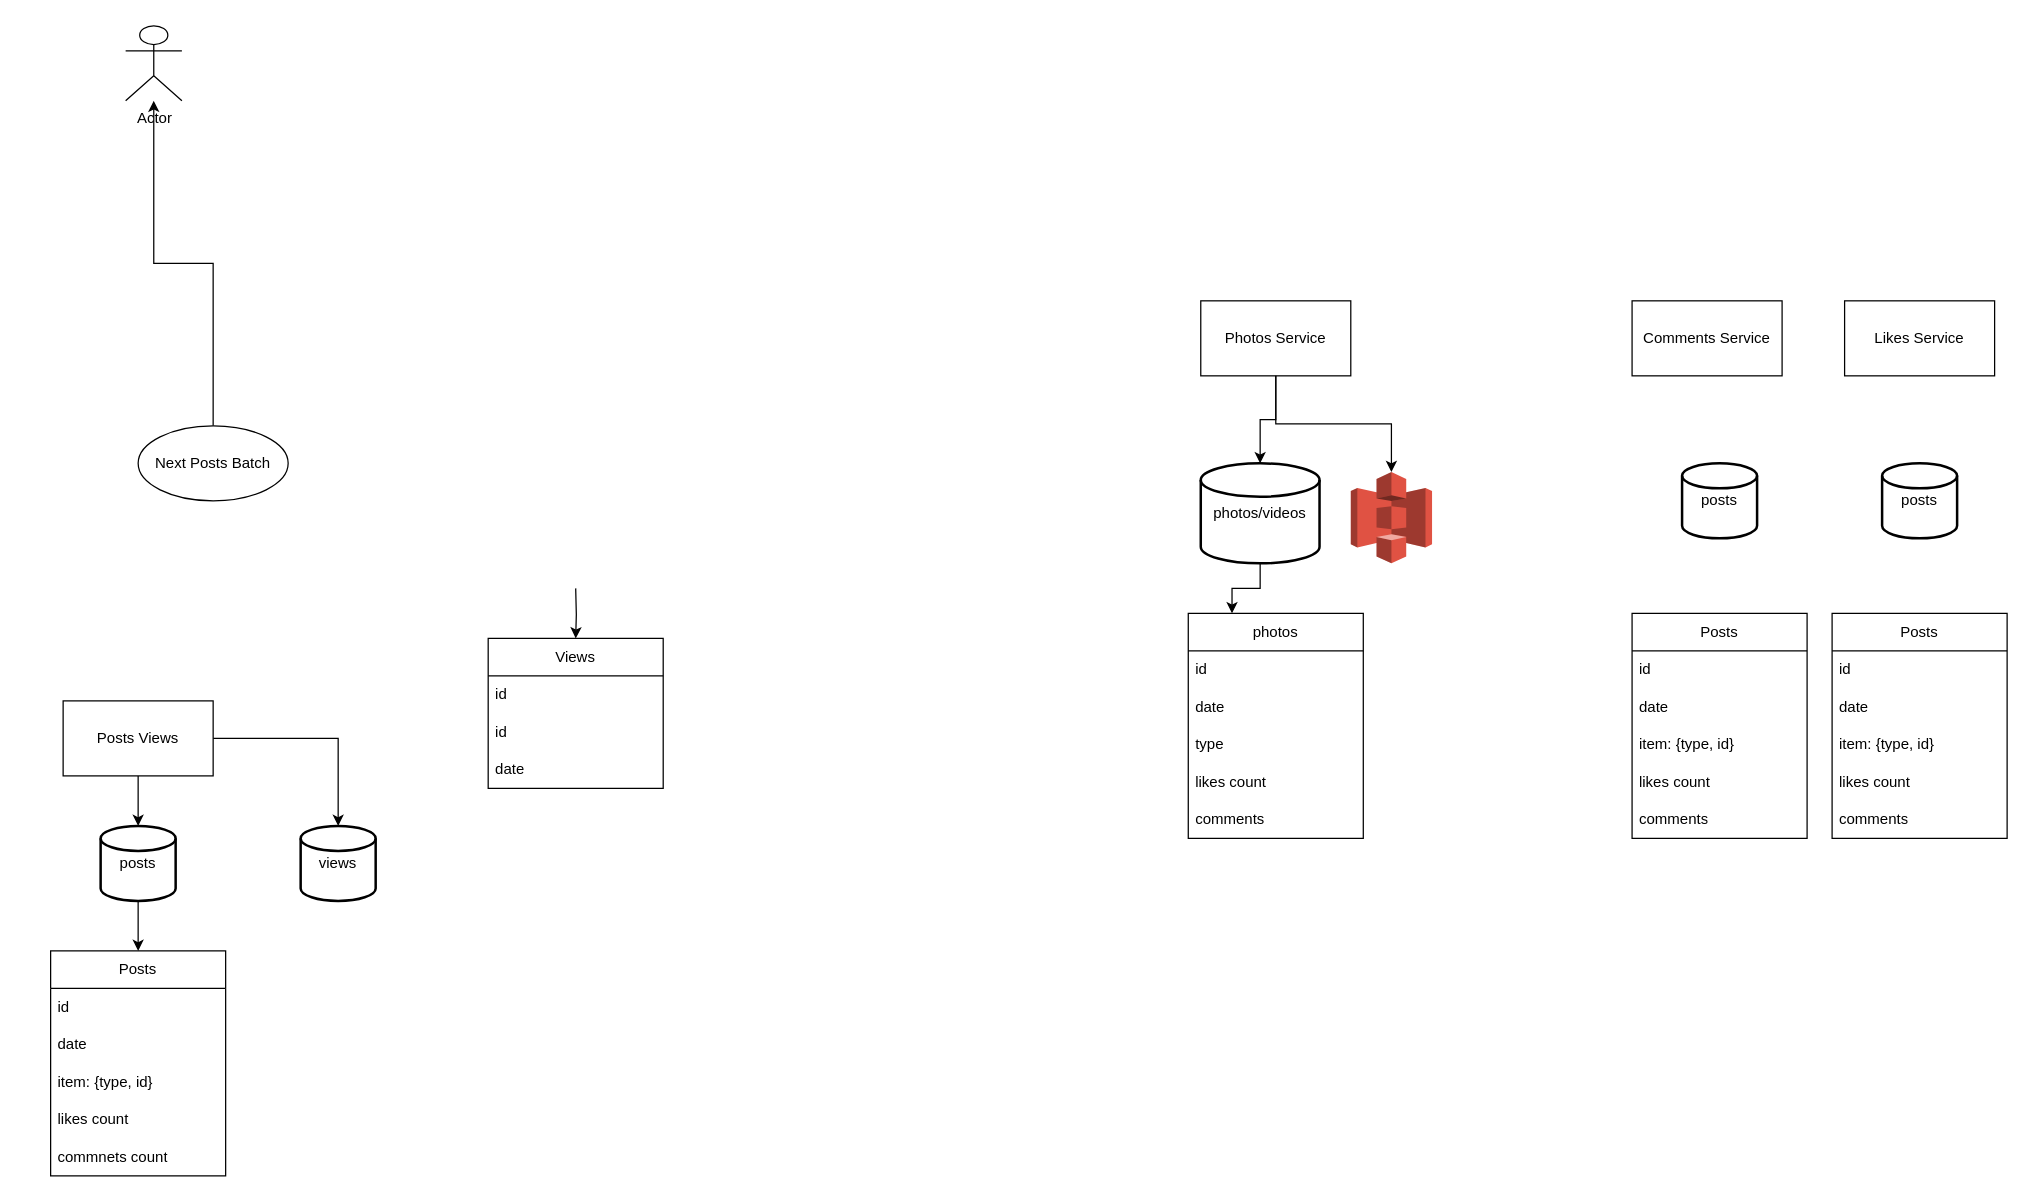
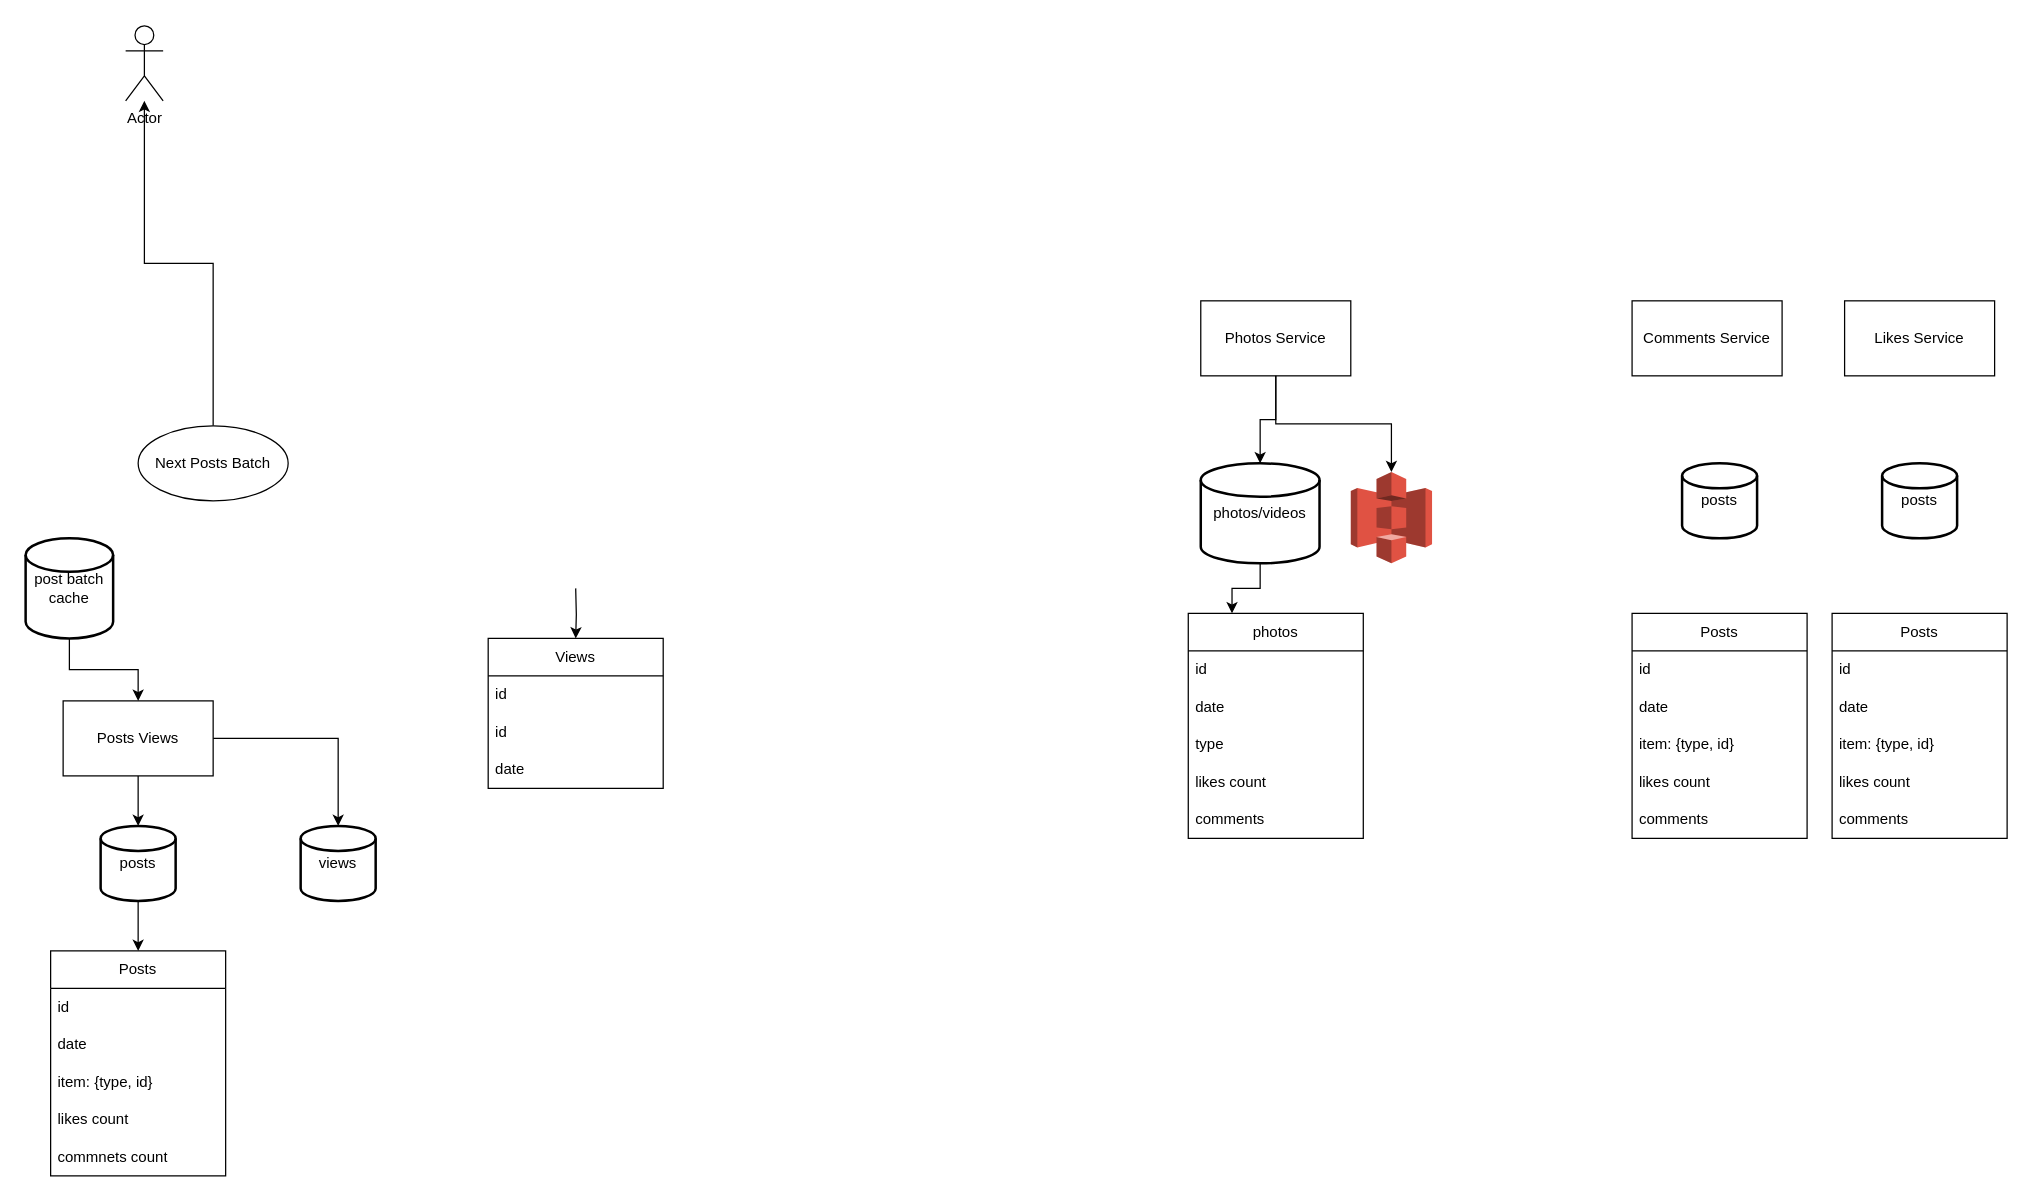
- <mxCell id="2" value="Actor" style="shape=umlActor;verticalLabelPosition=bottom;verticalAlign=top;html=1;outlineConnect=0;" vertex="1" parent="1"><mxGeometry x="100" y="20" width="45" height="60" as="geometry" /></mxCell>
+ <mxCell id="2" value="Actor" style="shape=umlActor;verticalLabelPosition=bottom;verticalAlign=top;html=1;outlineConnect=0;" vertex="1" parent="1"><mxGeometry x="100" y="20" width="30" height="60" as="geometry" /></mxCell>
+ <mxCell id="45" value="post batch cache" style="strokeWidth=2;html=1;shape=mxgraph.flowchart.database;whiteSpace=wrap;" vertex="1" parent="1"><mxGeometry x="20" y="430" width="70" height="80" as="geometry" /></mxCell>
+ <mxCell id="44" style="edgeStyle=orthogonalEdgeStyle;rounded=0;orthogonalLoop=1;jettySize=auto;html=1;entryX=0.5;entryY=0;entryDx=0;entryDy=0;" edge="1" parent="1" source="45" target="4"><mxGeometry relative="1" as="geometry" /></mxCell>
